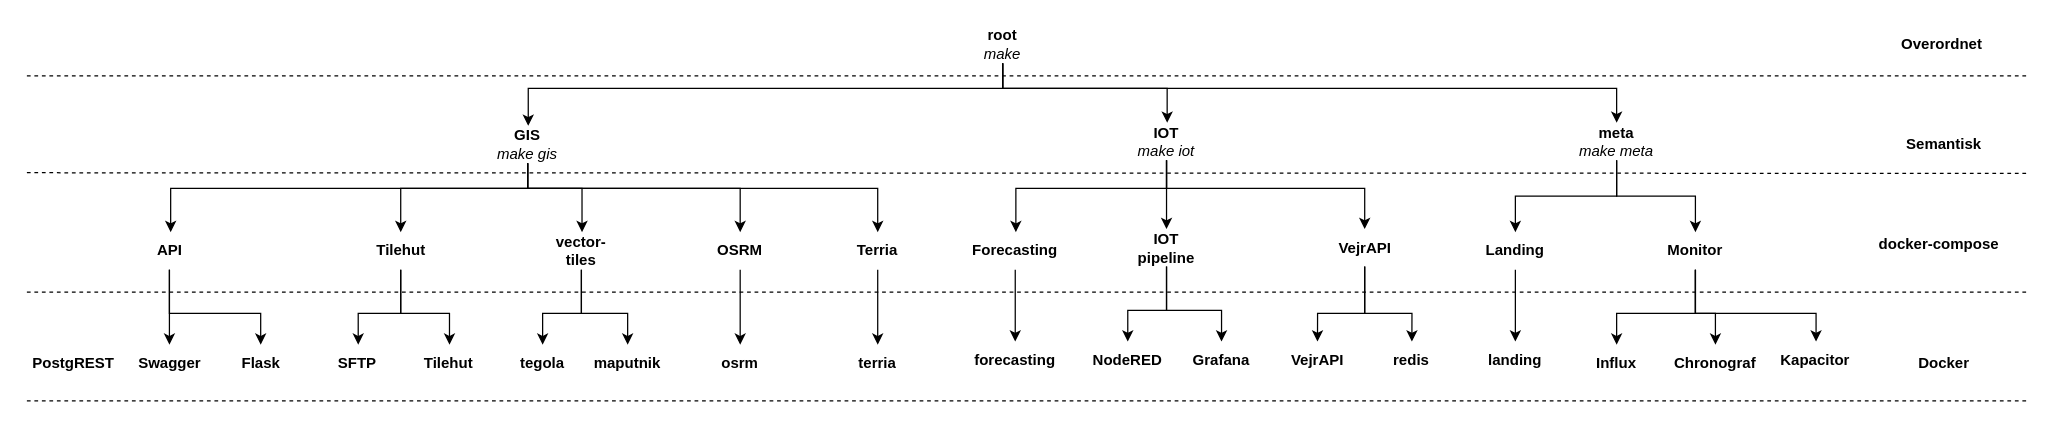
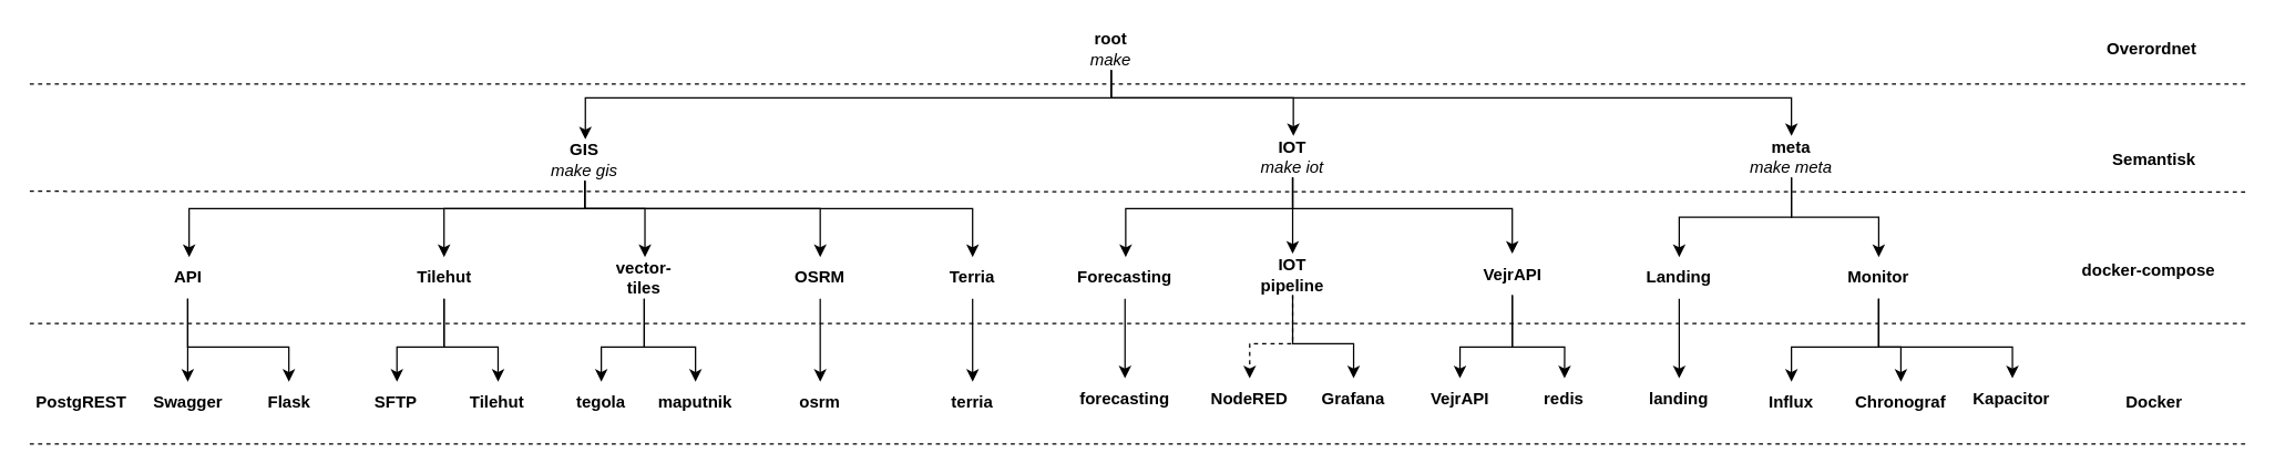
- <mxCell id="20" style="edgeStyle=orthogonalEdgeStyle;rounded=0;orthogonalLoop=1;jettySize=auto;html=1;" parent="1" source="22" target="23" edge="1"><mxGeometry relative="1" as="geometry"><Array as="points"><mxPoint x="932.5" y="247.5" /><mxPoint x="901.5" y="247.5" /></Array></mxGeometry></mxCell>
+ <mxCell id="20" style="edgeStyle=orthogonalEdgeStyle;rounded=0;orthogonalLoop=1;jettySize=auto;html=1;dashed=1;" parent="1" source="22" target="23" edge="1"><mxGeometry relative="1" as="geometry"><Array as="points"><mxPoint x="932.5" y="247.5" /><mxPoint x="901.5" y="247.5" /></Array></mxGeometry></mxCell>
